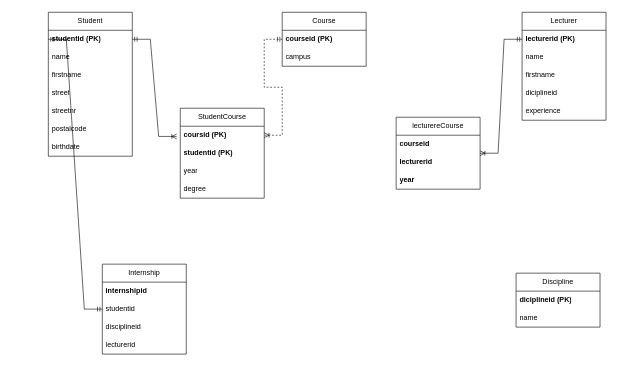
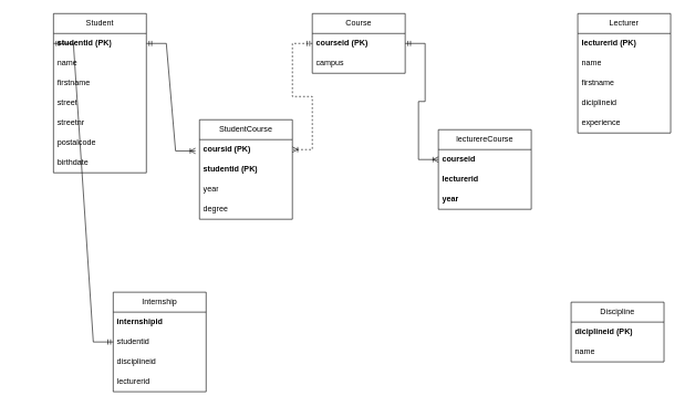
- <mxCell id="39" value="" style="edgeStyle=entityRelationEdgeStyle;fontSize=12;html=1;endArrow=ERoneToMany;startArrow=ERmandOne;rounded=0;exitX=0;exitY=0.5;exitDx=0;exitDy=0;entryX=1;entryY=0.5;entryDx=0;entryDy=0;" edge="1" parent="1" source="14" target="24"><mxGeometry width="100" height="100" relative="1" as="geometry"><mxPoint x="740" y="130" as="sourcePoint" /><mxPoint x="840" y="30" as="targetPoint" /></mxGeometry></mxCell>
+ <mxCell id="38" value="" style="edgeStyle=entityRelationEdgeStyle;fontSize=12;html=1;endArrow=ERoneToMany;startArrow=ERmandOne;rounded=0;exitX=1;exitY=0.5;exitDx=0;exitDy=0;" edge="1" parent="1" source="11" target="25"><mxGeometry width="100" height="100" relative="1" as="geometry"><mxPoint x="680" y="130" as="sourcePoint" /><mxPoint x="780" y="30" as="targetPoint" /></mxGeometry></mxCell>
